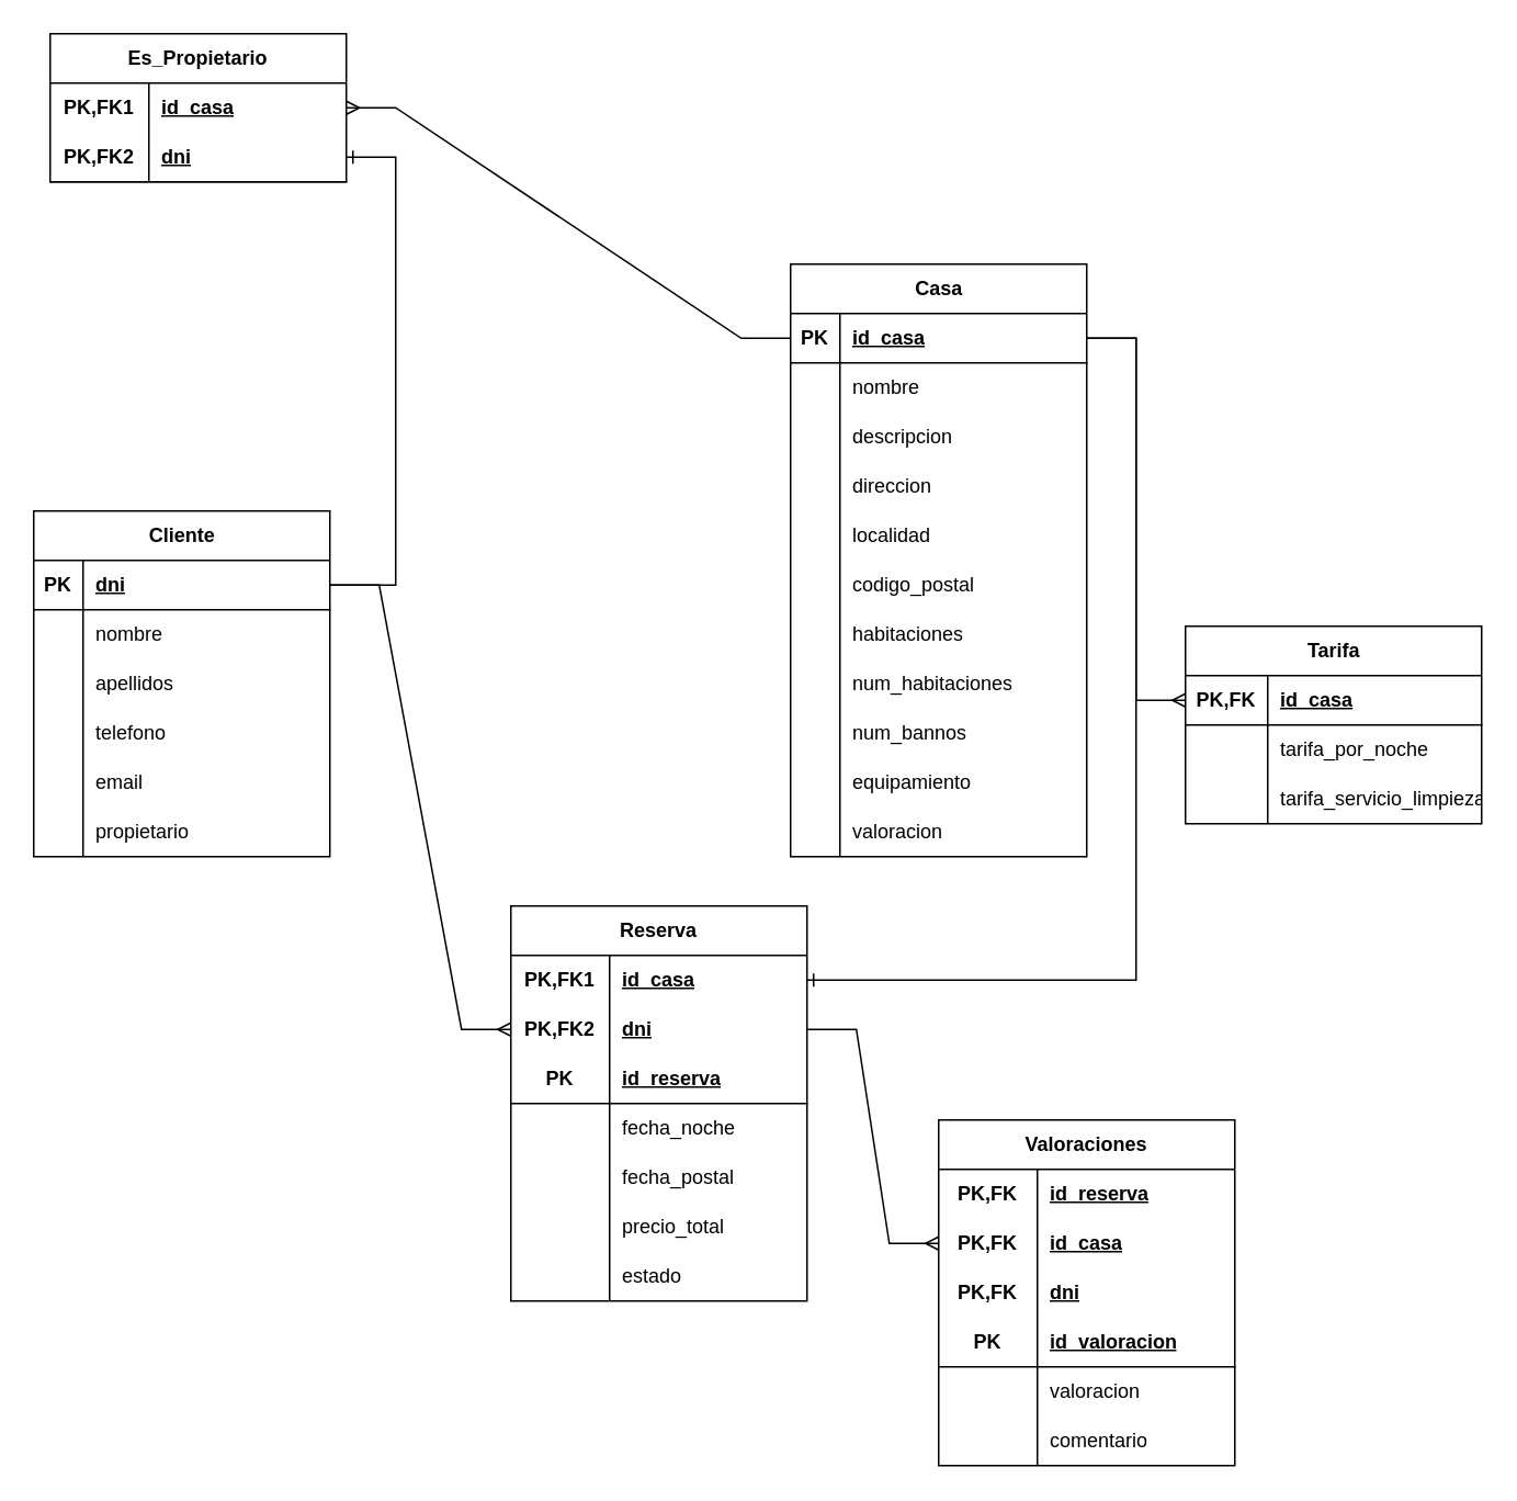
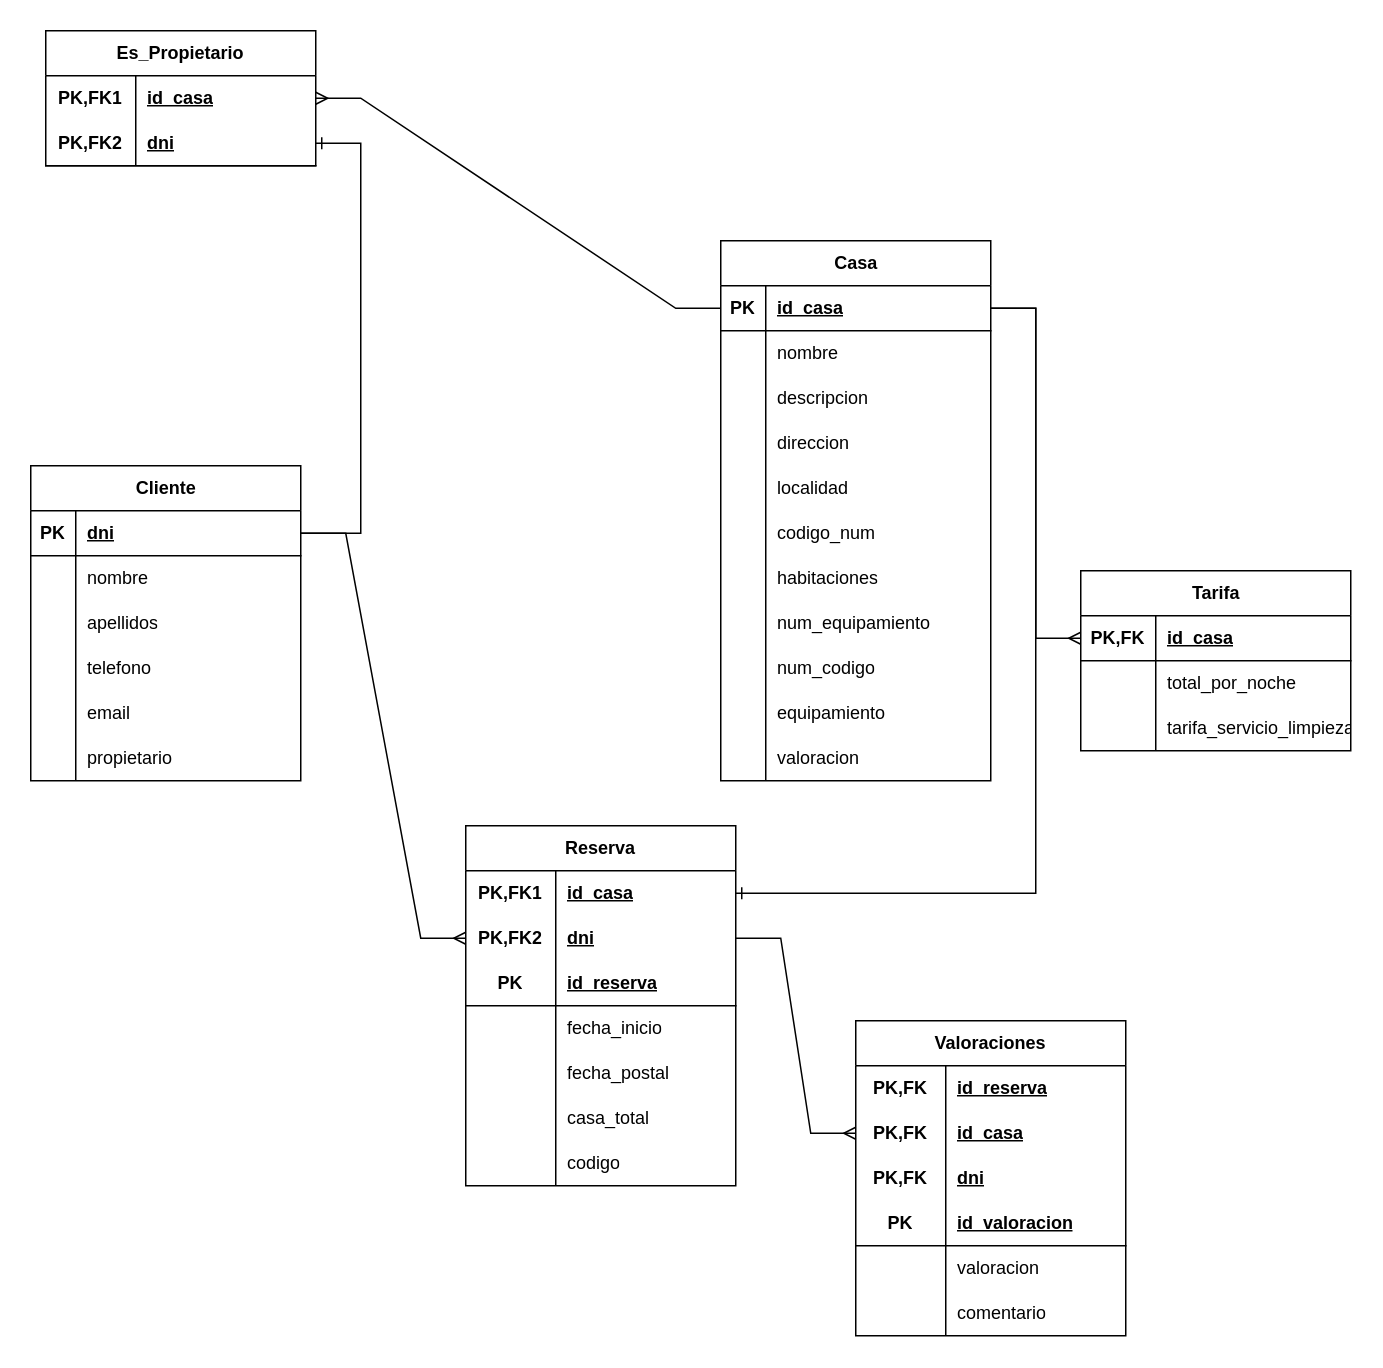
- <mxCell id="20" value="codigo_postal" style="shape=partialRectangle;connectable=0;fillColor=none;top=0;left=0;bottom=0;right=0;align=left;spacingLeft=6;overflow=hidden;whiteSpace=wrap;html=1;" vertex="1" parent="18"><mxGeometry x="30" width="150" height="30" as="geometry"><mxRectangle width="150" height="30" as="alternateBounds" /></mxGeometry></mxCell>
+ <mxCell id="20" value="codigo_num" style="shape=partialRectangle;connectable=0;fillColor=none;top=0;left=0;bottom=0;right=0;align=left;spacingLeft=6;overflow=hidden;whiteSpace=wrap;html=1;" vertex="1" parent="18"><mxGeometry x="30" width="150" height="30" as="geometry"><mxRectangle width="150" height="30" as="alternateBounds" /></mxGeometry></mxCell>
- <mxCell id="26" value="num_habitaciones" style="shape=partialRectangle;connectable=0;fillColor=none;top=0;left=0;bottom=0;right=0;align=left;spacingLeft=6;overflow=hidden;whiteSpace=wrap;html=1;" vertex="1" parent="24"><mxGeometry x="30" width="150" height="30" as="geometry"><mxRectangle width="150" height="30" as="alternateBounds" /></mxGeometry></mxCell>
+ <mxCell id="26" value="num_equipamiento" style="shape=partialRectangle;connectable=0;fillColor=none;top=0;left=0;bottom=0;right=0;align=left;spacingLeft=6;overflow=hidden;whiteSpace=wrap;html=1;" vertex="1" parent="24"><mxGeometry x="30" width="150" height="30" as="geometry"><mxRectangle width="150" height="30" as="alternateBounds" /></mxGeometry></mxCell>
- <mxCell id="29" value="num_bannos" style="shape=partialRectangle;connectable=0;fillColor=none;top=0;left=0;bottom=0;right=0;align=left;spacingLeft=6;overflow=hidden;whiteSpace=wrap;html=1;" vertex="1" parent="27"><mxGeometry x="30" width="150" height="30" as="geometry"><mxRectangle width="150" height="30" as="alternateBounds" /></mxGeometry></mxCell>
+ <mxCell id="29" value="num_codigo" style="shape=partialRectangle;connectable=0;fillColor=none;top=0;left=0;bottom=0;right=0;align=left;spacingLeft=6;overflow=hidden;whiteSpace=wrap;html=1;" vertex="1" parent="27"><mxGeometry x="30" width="150" height="30" as="geometry"><mxRectangle width="150" height="30" as="alternateBounds" /></mxGeometry></mxCell>
- <mxCell id="70" value="tarifa_por_noche" style="shape=partialRectangle;connectable=0;fillColor=none;top=0;left=0;bottom=0;right=0;align=left;spacingLeft=6;overflow=hidden;whiteSpace=wrap;html=1;" vertex="1" parent="68"><mxGeometry x="50" width="130" height="30" as="geometry"><mxRectangle width="130" height="30" as="alternateBounds" /></mxGeometry></mxCell>
+ <mxCell id="70" value="total_por_noche" style="shape=partialRectangle;connectable=0;fillColor=none;top=0;left=0;bottom=0;right=0;align=left;spacingLeft=6;overflow=hidden;whiteSpace=wrap;html=1;" vertex="1" parent="68"><mxGeometry x="50" width="130" height="30" as="geometry"><mxRectangle width="130" height="30" as="alternateBounds" /></mxGeometry></mxCell>
- <mxCell id="87" value="fecha_noche" style="shape=partialRectangle;connectable=0;fillColor=none;top=0;left=0;bottom=0;right=0;align=left;spacingLeft=6;overflow=hidden;html=1;whiteSpace=wrap;" vertex="1" parent="85"><mxGeometry x="60" width="120" height="30" as="geometry"><mxRectangle width="120" height="30" as="alternateBounds" /></mxGeometry></mxCell>
+ <mxCell id="87" value="fecha_inicio" style="shape=partialRectangle;connectable=0;fillColor=none;top=0;left=0;bottom=0;right=0;align=left;spacingLeft=6;overflow=hidden;html=1;whiteSpace=wrap;" vertex="1" parent="85"><mxGeometry x="60" width="120" height="30" as="geometry"><mxRectangle width="120" height="30" as="alternateBounds" /></mxGeometry></mxCell>
- <mxCell id="93" value="precio_total" style="shape=partialRectangle;connectable=0;fillColor=none;top=0;left=0;bottom=0;right=0;align=left;spacingLeft=6;overflow=hidden;html=1;whiteSpace=wrap;" vertex="1" parent="91"><mxGeometry x="60" width="120" height="30" as="geometry"><mxRectangle width="120" height="30" as="alternateBounds" /></mxGeometry></mxCell>
+ <mxCell id="93" value="casa_total" style="shape=partialRectangle;connectable=0;fillColor=none;top=0;left=0;bottom=0;right=0;align=left;spacingLeft=6;overflow=hidden;html=1;whiteSpace=wrap;" vertex="1" parent="91"><mxGeometry x="60" width="120" height="30" as="geometry"><mxRectangle width="120" height="30" as="alternateBounds" /></mxGeometry></mxCell>
- <mxCell id="96" value="estado" style="shape=partialRectangle;connectable=0;fillColor=none;top=0;left=0;bottom=0;right=0;align=left;spacingLeft=6;overflow=hidden;html=1;whiteSpace=wrap;" vertex="1" parent="94"><mxGeometry x="60" width="120" height="30" as="geometry"><mxRectangle width="120" height="30" as="alternateBounds" /></mxGeometry></mxCell>
+ <mxCell id="96" value="codigo" style="shape=partialRectangle;connectable=0;fillColor=none;top=0;left=0;bottom=0;right=0;align=left;spacingLeft=6;overflow=hidden;html=1;whiteSpace=wrap;" vertex="1" parent="94"><mxGeometry x="60" width="120" height="30" as="geometry"><mxRectangle width="120" height="30" as="alternateBounds" /></mxGeometry></mxCell>
